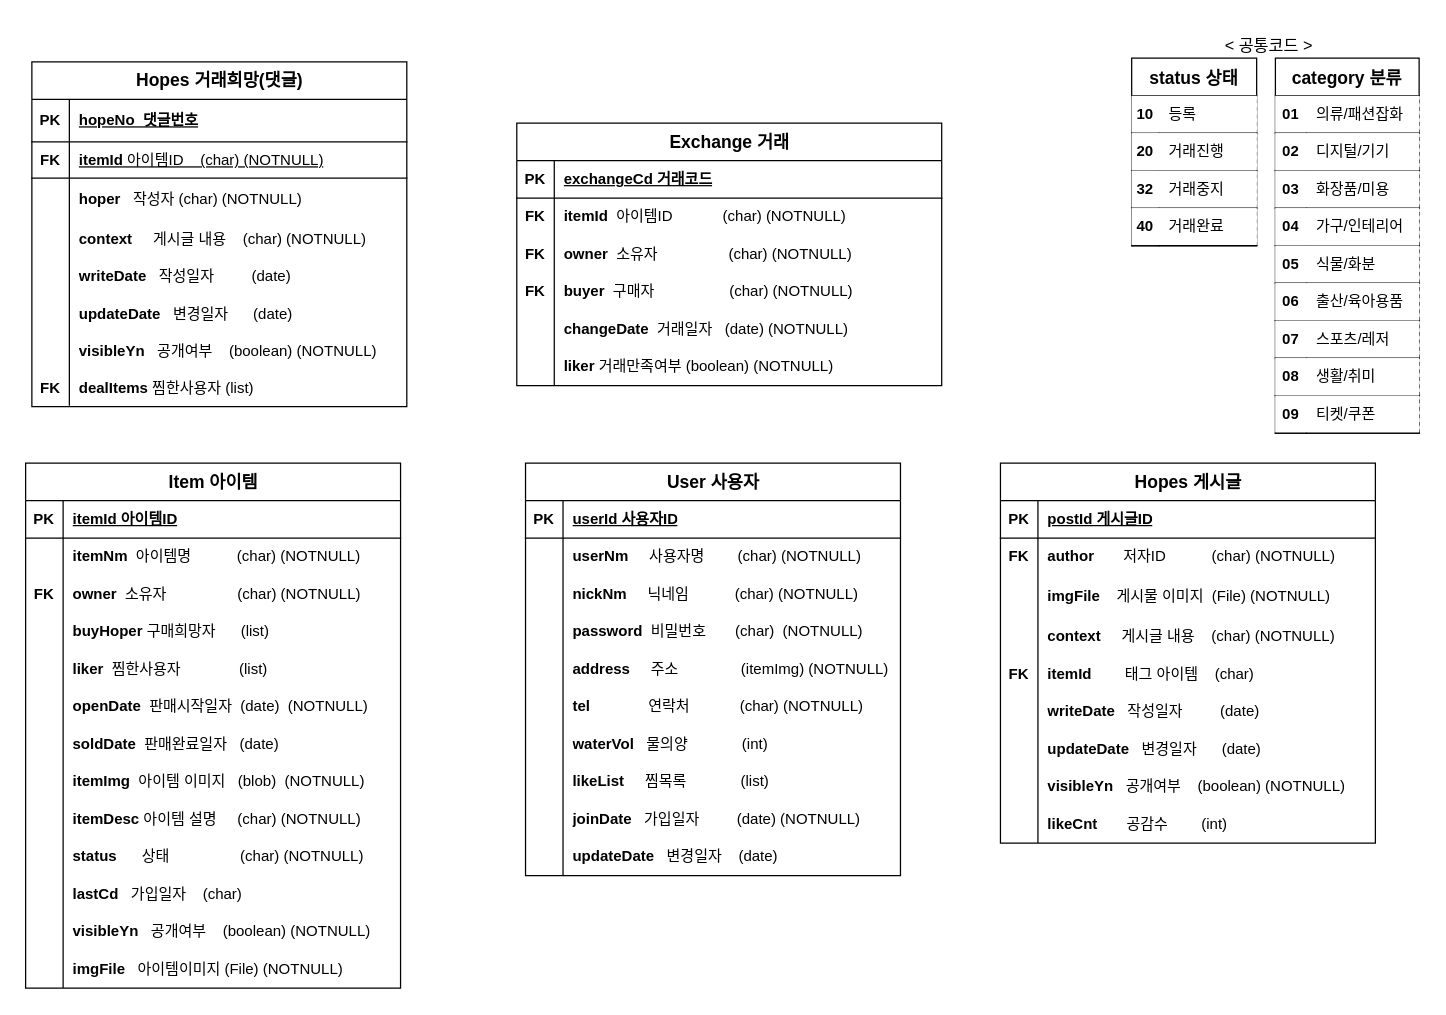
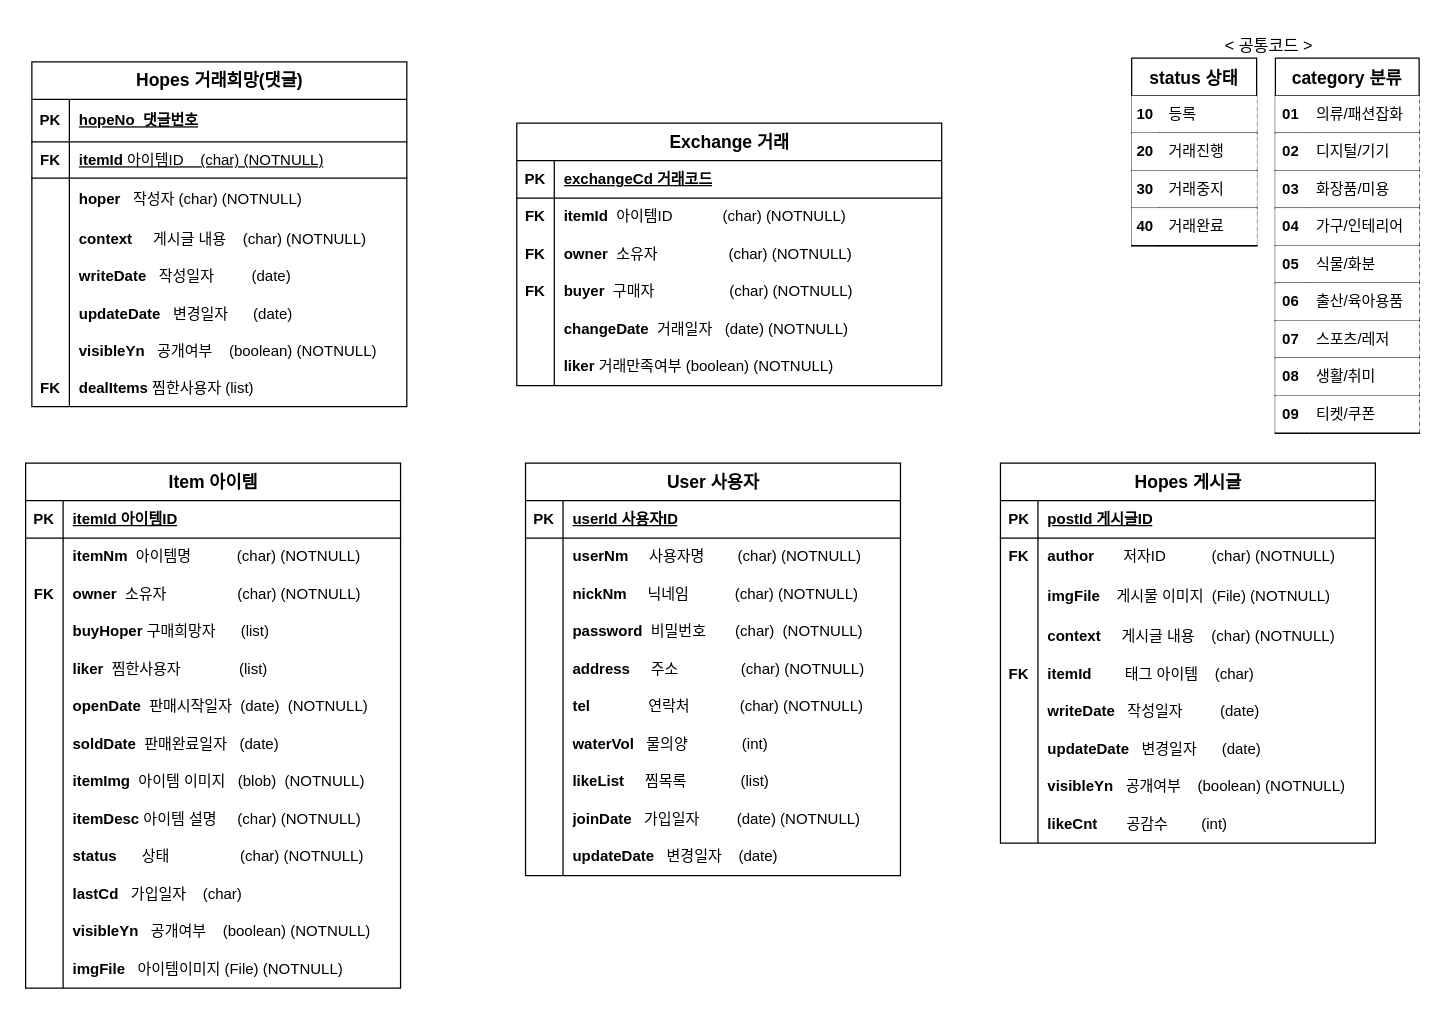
- <mxCell id="129" value="&lt;b&gt;32&lt;/b&gt;" style="shape=partialRectangle;html=1;whiteSpace=wrap;connectable=0;top=0;left=0;bottom=1;right=0;overflow=hidden;fontSize=12;spacingBottom=0;shadow=0;perimeterSpacing=1;labelBackgroundColor=none;" parent="128" vertex="1"><mxGeometry width="22" height="30" as="geometry"><mxRectangle width="22" height="30" as="alternateBounds" /></mxGeometry></mxCell>
+ <mxCell id="129" value="&lt;b&gt;30&lt;/b&gt;" style="shape=partialRectangle;html=1;whiteSpace=wrap;connectable=0;top=0;left=0;bottom=1;right=0;overflow=hidden;fontSize=12;spacingBottom=0;shadow=0;perimeterSpacing=1;labelBackgroundColor=none;" parent="128" vertex="1"><mxGeometry width="22" height="30" as="geometry"><mxRectangle width="22" height="30" as="alternateBounds" /></mxGeometry></mxCell>
- <mxCell id="77" value="&lt;b&gt;address&amp;nbsp; &amp;nbsp; &amp;nbsp;&lt;/b&gt;주소&amp;nbsp; &amp;nbsp; &amp;nbsp; &amp;nbsp; &amp;nbsp; &amp;nbsp; &amp;nbsp; &amp;nbsp;(itemImg) (NOTNULL)" style="shape=partialRectangle;connectable=0;fillColor=none;top=0;left=0;bottom=0;right=0;align=left;spacingLeft=6;overflow=hidden;whiteSpace=wrap;html=1;labelBackgroundColor=none;rounded=0;" parent="75" vertex="1"><mxGeometry x="30" width="270" height="30" as="geometry"><mxRectangle width="270" height="30" as="alternateBounds" /></mxGeometry></mxCell>
+ <mxCell id="77" value="&lt;b&gt;address&amp;nbsp; &amp;nbsp; &amp;nbsp;&lt;/b&gt;주소&amp;nbsp; &amp;nbsp; &amp;nbsp; &amp;nbsp; &amp;nbsp; &amp;nbsp; &amp;nbsp; &amp;nbsp;(char) (NOTNULL)" style="shape=partialRectangle;connectable=0;fillColor=none;top=0;left=0;bottom=0;right=0;align=left;spacingLeft=6;overflow=hidden;whiteSpace=wrap;html=1;labelBackgroundColor=none;rounded=0;" parent="75" vertex="1"><mxGeometry x="30" width="270" height="30" as="geometry"><mxRectangle width="270" height="30" as="alternateBounds" /></mxGeometry></mxCell>
